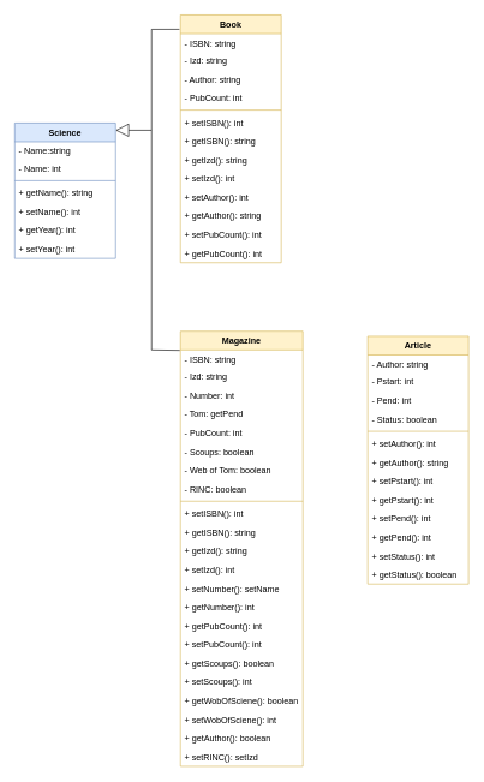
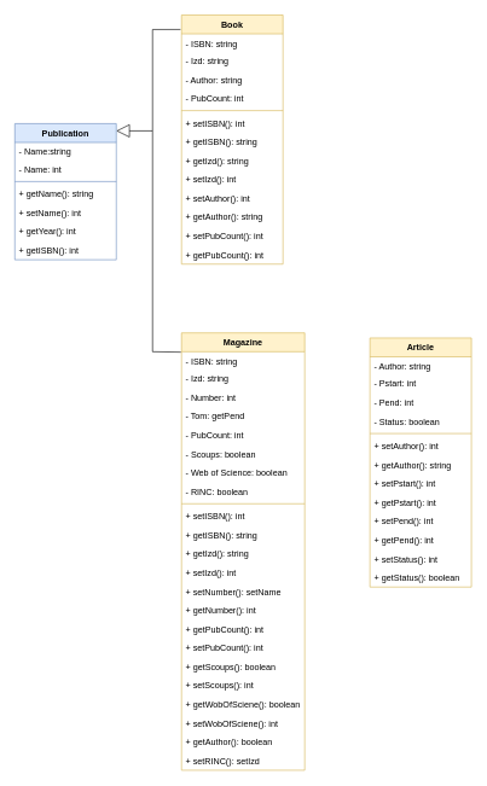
- <mxCell id="2" value="Science&#10;" style="swimlane;fontStyle=1;align=center;verticalAlign=top;childLayout=stackLayout;horizontal=1;startSize=26;horizontalStack=0;resizeParent=1;resizeParentMax=0;resizeLast=0;collapsible=1;marginBottom=0;fillColor=#dae8fc;strokeColor=#6c8ebf;" parent="1" vertex="1"><mxGeometry x="20" y="170" width="140" height="188" as="geometry" /></mxCell>
+ <mxCell id="2" value="Publication&#10;" style="swimlane;fontStyle=1;align=center;verticalAlign=top;childLayout=stackLayout;horizontal=1;startSize=26;horizontalStack=0;resizeParent=1;resizeParentMax=0;resizeLast=0;collapsible=1;marginBottom=0;fillColor=#dae8fc;strokeColor=#6c8ebf;" parent="1" vertex="1"><mxGeometry x="20" y="170" width="140" height="188" as="geometry" /></mxCell>
- <mxCell id="9" value="+ setYear(): int" style="text;strokeColor=none;fillColor=none;align=left;verticalAlign=top;spacingLeft=4;spacingRight=4;overflow=hidden;rotatable=0;points=[[0,0.5],[1,0.5]];portConstraint=eastwest;" parent="2" vertex="1"><mxGeometry y="162" width="140" height="26" as="geometry" /></mxCell>
+ <mxCell id="9" value="+ getISBN(): int" style="text;strokeColor=none;fillColor=none;align=left;verticalAlign=top;spacingLeft=4;spacingRight=4;overflow=hidden;rotatable=0;points=[[0,0.5],[1,0.5]];portConstraint=eastwest;" parent="2" vertex="1"><mxGeometry y="162" width="140" height="26" as="geometry" /></mxCell>
- <mxCell id="31" value="- Web of Tom: boolean" style="text;align=left;verticalAlign=top;spacingLeft=4;spacingRight=4;overflow=hidden;rotatable=0;points=[[0,0.5],[1,0.5]];portConstraint=eastwest;" parent="24" vertex="1"><mxGeometry y="180" width="170" height="26" as="geometry" /></mxCell>
+ <mxCell id="31" value="- Web of Science: boolean" style="text;align=left;verticalAlign=top;spacingLeft=4;spacingRight=4;overflow=hidden;rotatable=0;points=[[0,0.5],[1,0.5]];portConstraint=eastwest;" parent="24" vertex="1"><mxGeometry y="180" width="170" height="26" as="geometry" /></mxCell>
